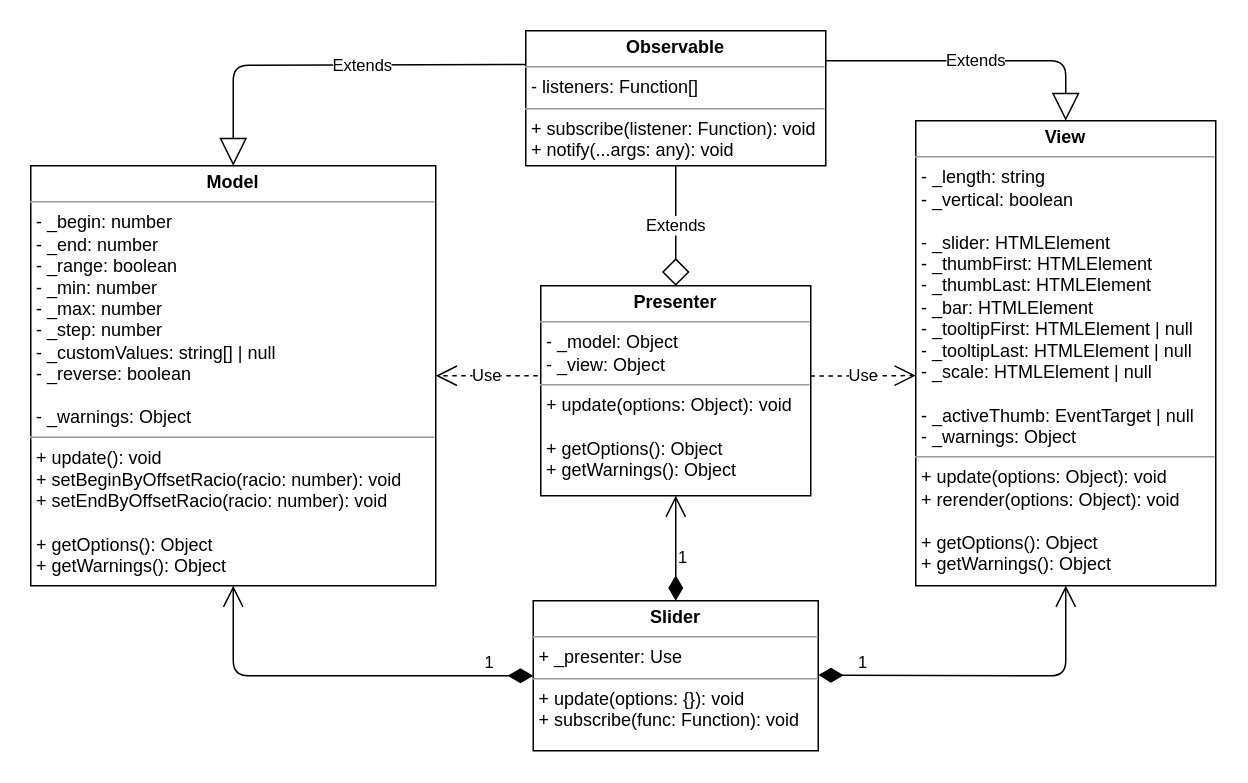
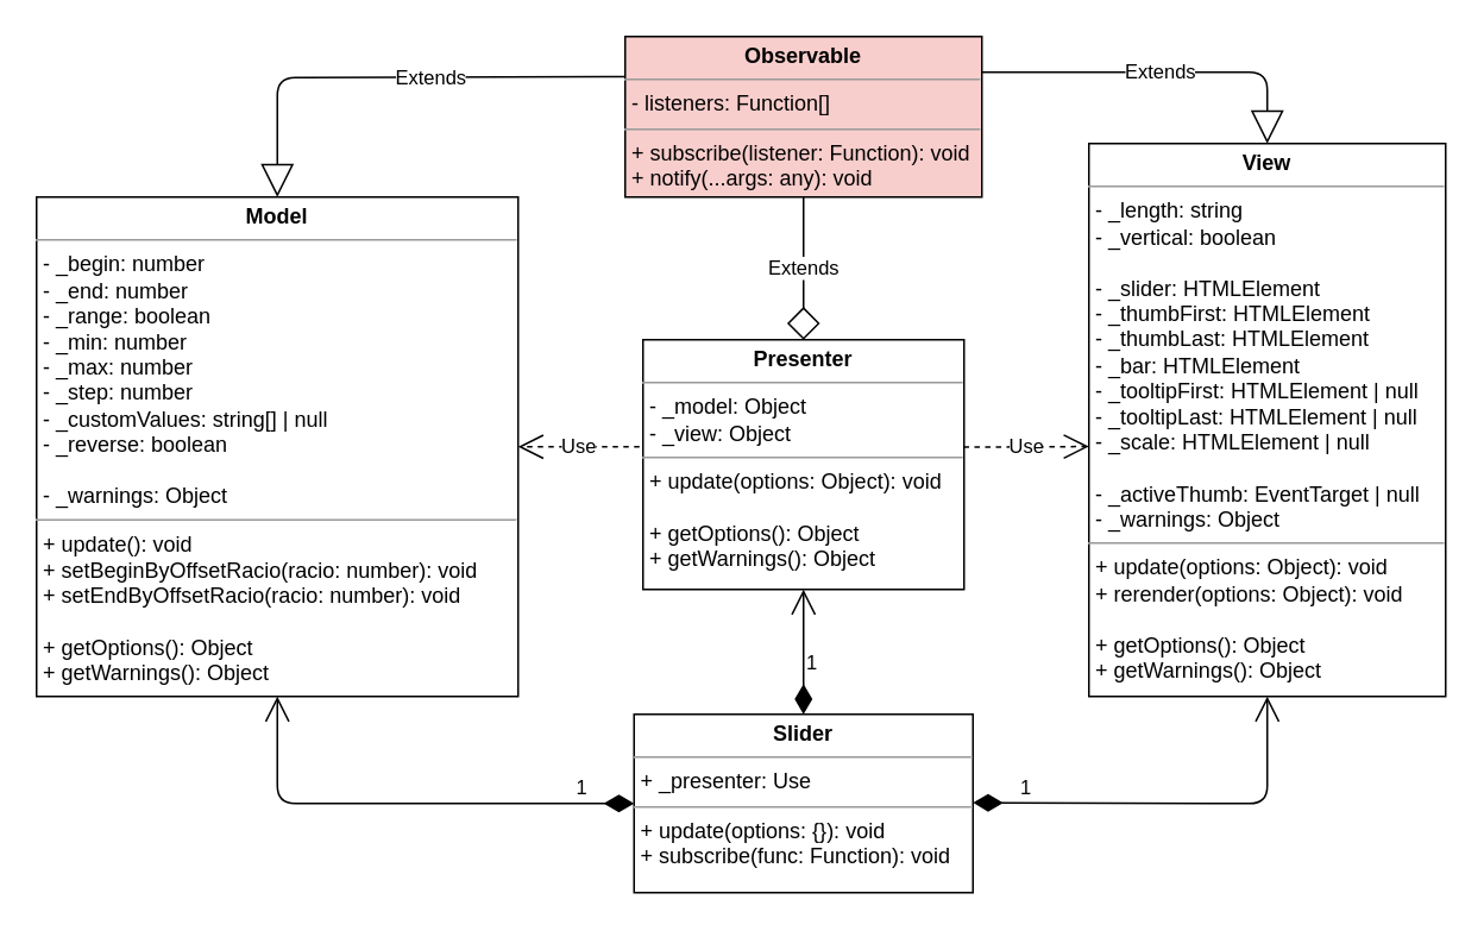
- <mxCell id="5" value="&lt;p style=&quot;margin: 0px ; margin-top: 4px ; text-align: center&quot;&gt;&lt;b&gt;Observable&lt;/b&gt;&lt;/p&gt;&lt;hr size=&quot;1&quot;&gt;&lt;p style=&quot;margin: 0px ; margin-left: 4px&quot;&gt;- listeners: Function[]&lt;/p&gt;&lt;hr size=&quot;1&quot;&gt;&lt;p style=&quot;margin: 0px ; margin-left: 4px&quot;&gt;&lt;span&gt;+ subscribe(listener: Function): void&lt;/span&gt;&lt;br&gt;&lt;/p&gt;&lt;p style=&quot;margin: 0px ; margin-left: 4px&quot;&gt;+ notify(...args: any): void&lt;/p&gt;" style="verticalAlign=top;align=left;overflow=fill;fontSize=12;fontFamily=Helvetica;html=1;" vertex="1" parent="1"><mxGeometry x="350" y="20" width="200" height="90" as="geometry" /></mxCell>
+ <mxCell id="5" value="&lt;p style=&quot;margin: 0px ; margin-top: 4px ; text-align: center&quot;&gt;&lt;b&gt;Observable&lt;/b&gt;&lt;/p&gt;&lt;hr size=&quot;1&quot;&gt;&lt;p style=&quot;margin: 0px ; margin-left: 4px&quot;&gt;- listeners: Function[]&lt;/p&gt;&lt;hr size=&quot;1&quot;&gt;&lt;p style=&quot;margin: 0px ; margin-left: 4px&quot;&gt;&lt;span&gt;+ subscribe(listener: Function): void&lt;/span&gt;&lt;br&gt;&lt;/p&gt;&lt;p style=&quot;margin: 0px ; margin-left: 4px&quot;&gt;+ notify(...args: any): void&lt;/p&gt;" style="verticalAlign=top;align=left;overflow=fill;fontSize=12;fontFamily=Helvetica;html=1;fillColor=#f8cecc;" vertex="1" parent="1"><mxGeometry x="350" y="20" width="200" height="90" as="geometry" /></mxCell>
